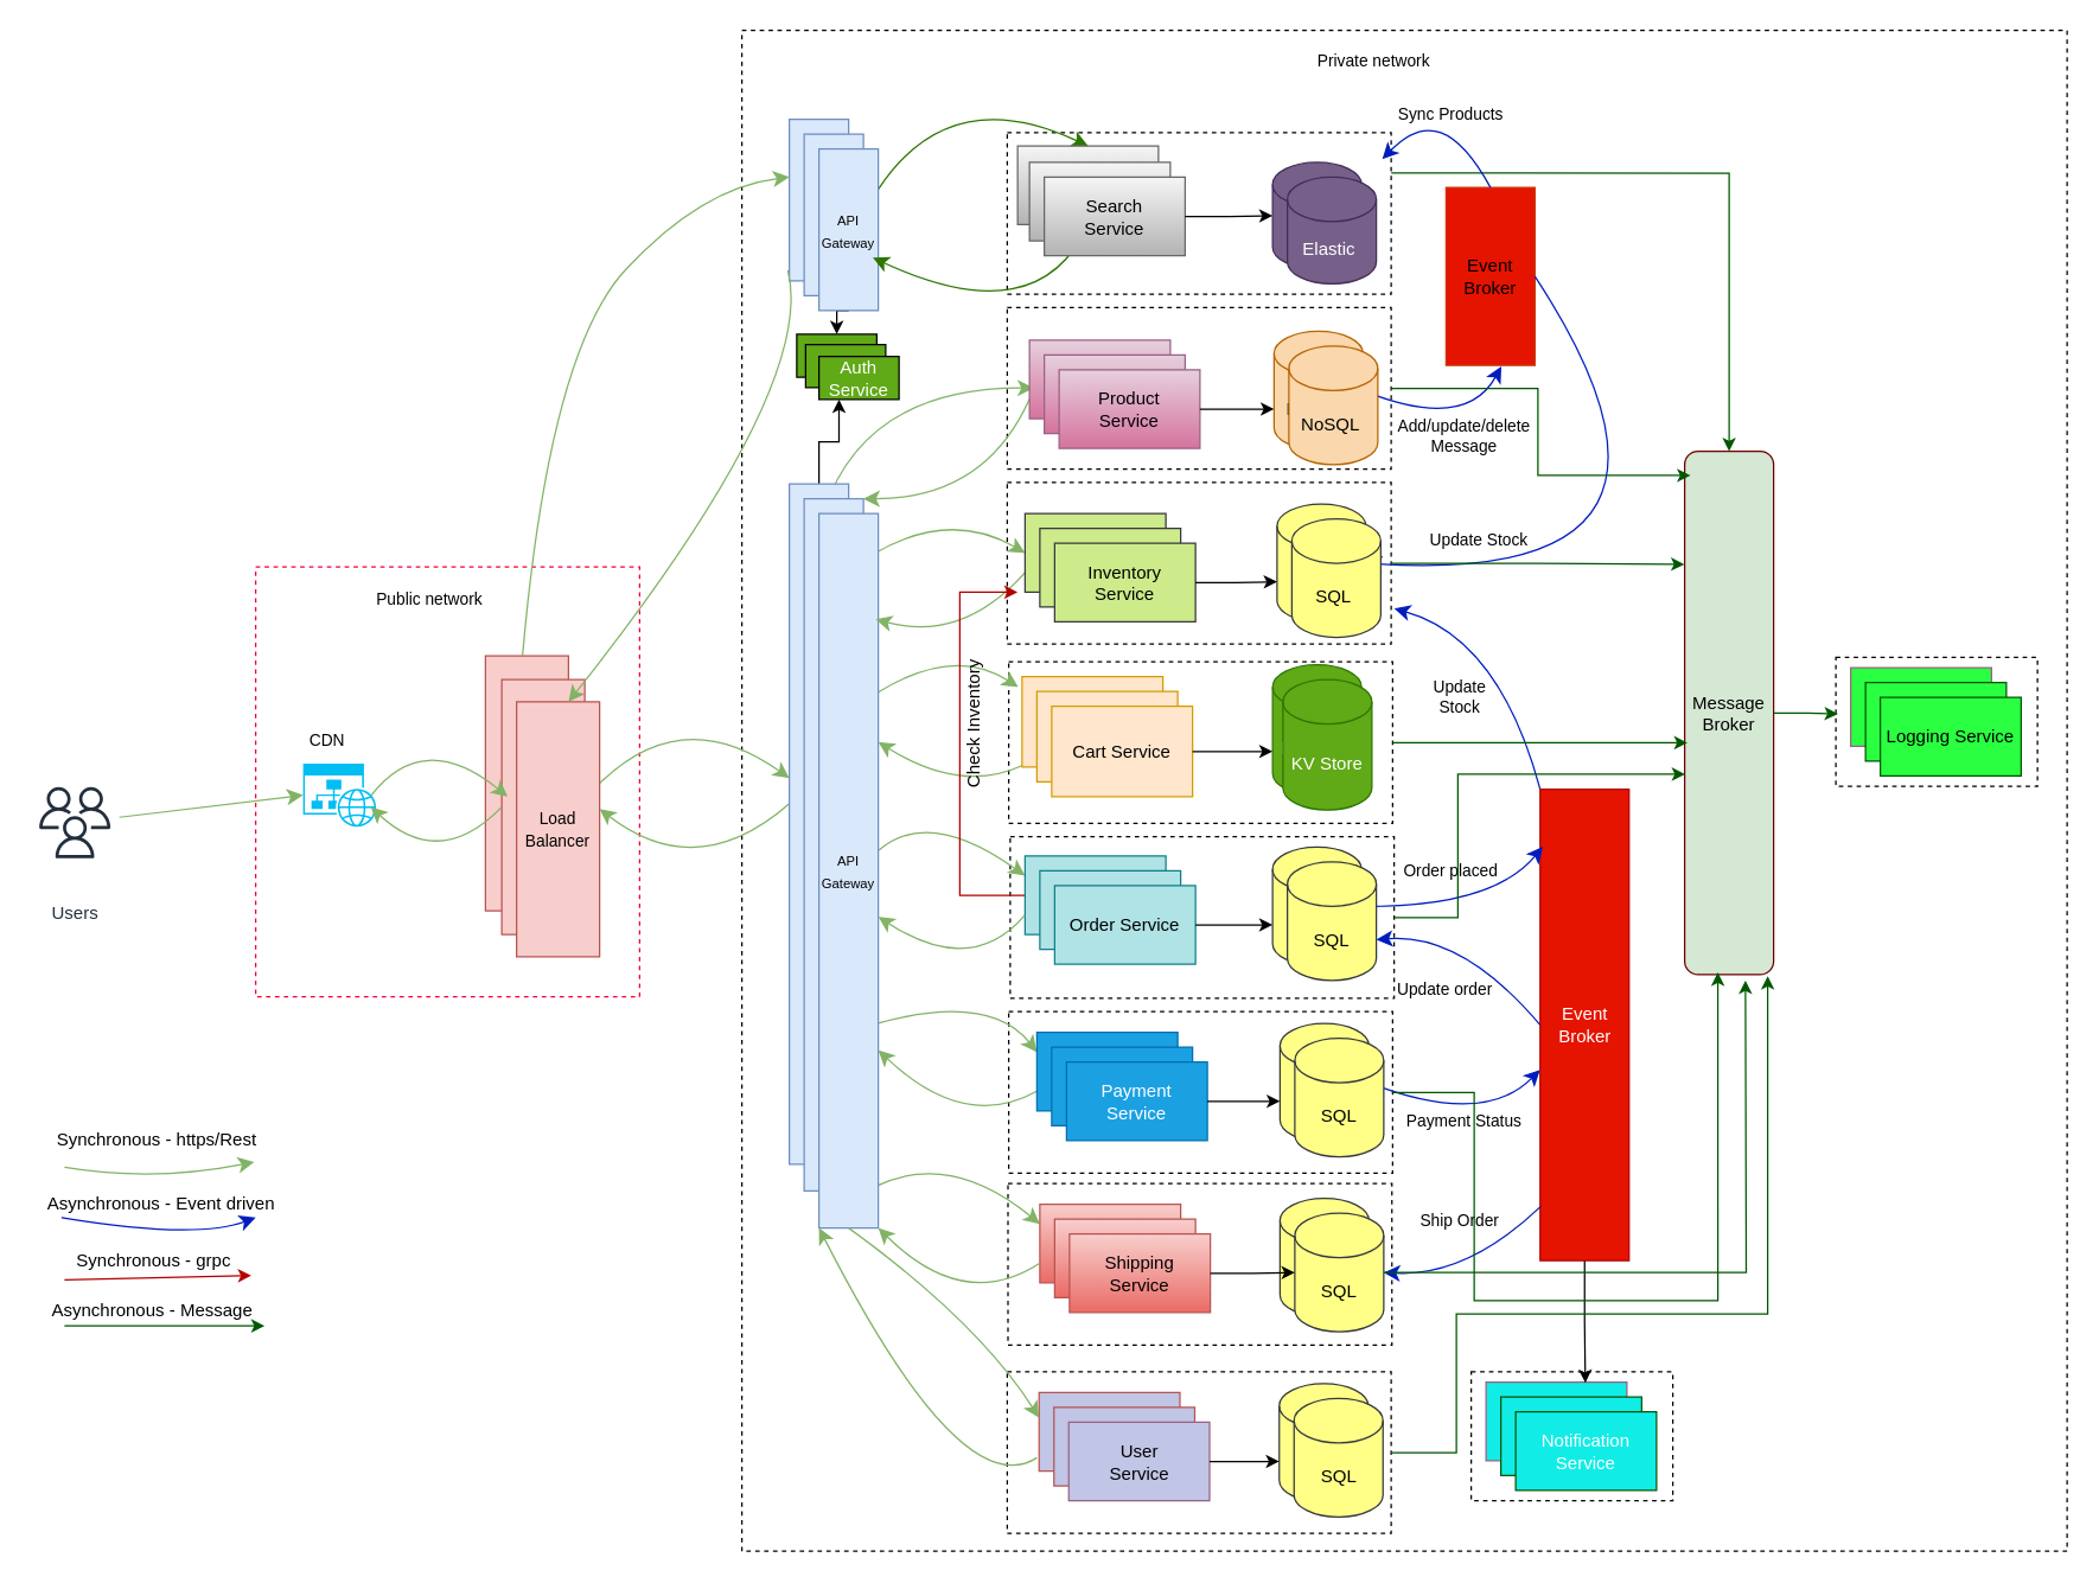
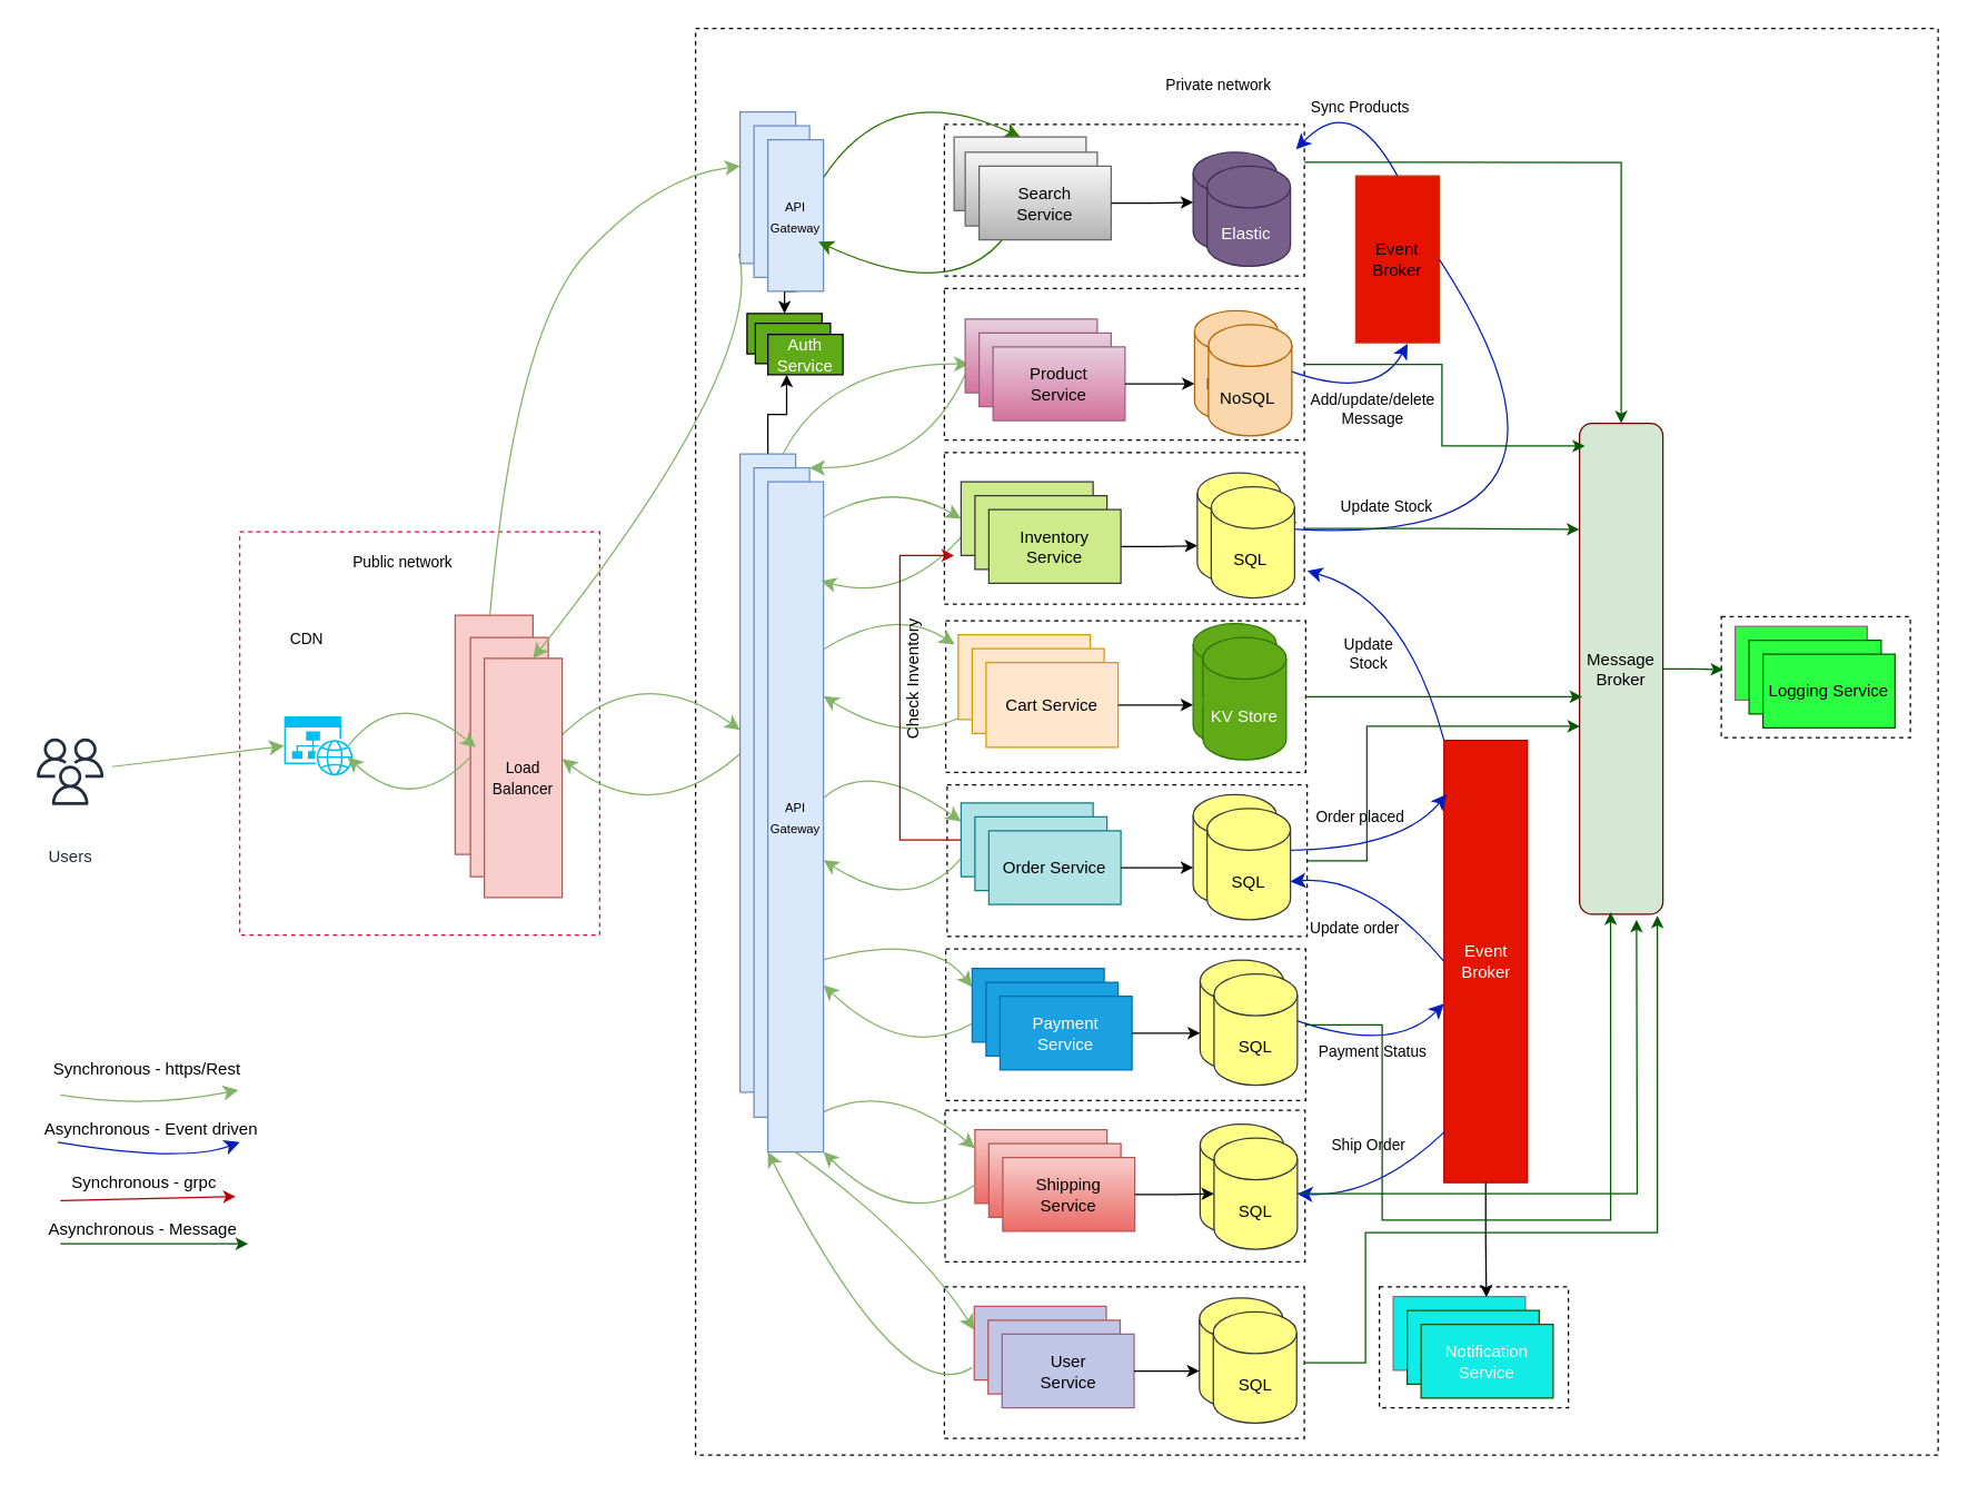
- <mxCell id="101" value="Private network" style="text;html=1;align=center;verticalAlign=middle;resizable=0;points=[];autosize=1;strokeColor=none;fillColor=none;fontSize=11;rounded=0;" vertex="1" parent="1"><mxGeometry x="879" y="28" width="94" height="25" as="geometry" /></mxCell>
+ <mxCell id="101" value="Private network" style="text;html=1;align=center;verticalAlign=middle;resizable=0;points=[];autosize=1;strokeColor=none;fillColor=none;fontSize=11;rounded=0;" vertex="1" parent="1"><mxGeometry x="829" y="48" width="94" height="25" as="geometry" /></mxCell>
- <mxCell id="20" value="&lt;font style=&quot;font-size: 11px;&quot;&gt;CDN&lt;/font&gt;" style="text;html=1;align=center;verticalAlign=middle;resizable=0;points=[];autosize=1;strokeColor=none;fillColor=none;fontSize=16;rounded=0;" vertex="1" parent="1"><mxGeometry x="199" y="481.5" width="42" height="31" as="geometry" /></mxCell>
+ <mxCell id="20" value="&lt;font style=&quot;font-size: 11px;&quot;&gt;CDN&lt;/font&gt;" style="text;html=1;align=center;verticalAlign=middle;resizable=0;points=[];autosize=1;strokeColor=none;fillColor=none;fontSize=16;rounded=0;" vertex="1" parent="1"><mxGeometry x="199" y="441.5" width="42" height="31" as="geometry" /></mxCell>
